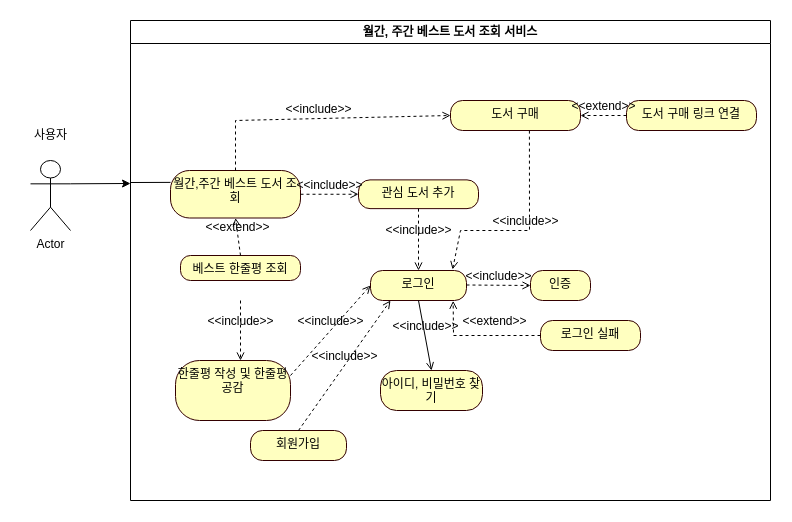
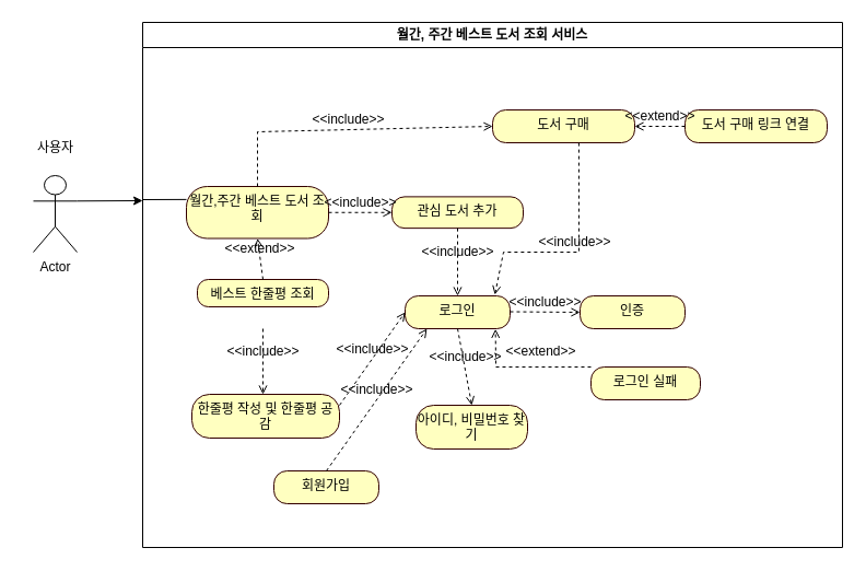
- <mxCell id="6" value="인증" style="whiteSpace=wrap;html=1;verticalAlign=top;fillColor=#ffffc0;strokeColor=#330000;fontColor=#000000;rounded=1;arcSize=40;" vertex="1" parent="3"><mxGeometry x="400" y="250" width="60" height="30" as="geometry" /></mxCell>
+ <mxCell id="6" value="인증" style="whiteSpace=wrap;html=1;verticalAlign=top;fillColor=#ffffc0;strokeColor=#330000;fontColor=#000000;rounded=1;arcSize=40;" vertex="1" parent="3"><mxGeometry x="400" y="250" width="96" height="30" as="geometry" /></mxCell>
- <mxCell id="12" value="&amp;lt;&amp;lt;include&amp;gt;&amp;gt;" style="html=1;verticalAlign=bottom;labelBackgroundColor=none;endArrow=open;endFill=0;dashed=0;rounded=0;fontFamily=Helvetica;fontSize=12;fontColor=default;exitX=0.5;exitY=1;exitDx=0;exitDy=0;entryX=0.5;entryY=0;entryDx=0;entryDy=0;" edge="1" parent="3" source="5" target="8"><mxGeometry width="160" relative="1" as="geometry"><mxPoint x="224" y="374.5" as="sourcePoint" /><mxPoint x="300" y="375" as="targetPoint" /></mxGeometry></mxCell>
+ <mxCell id="12" value="&amp;lt;&amp;lt;include&amp;gt;&amp;gt;" style="html=1;verticalAlign=bottom;labelBackgroundColor=none;endArrow=open;endFill=0;dashed=1;rounded=0;fontFamily=Helvetica;fontSize=12;fontColor=default;exitX=0.5;exitY=1;exitDx=0;exitDy=0;entryX=0.5;entryY=0;entryDx=0;entryDy=0;" edge="1" parent="3" source="5" target="8"><mxGeometry width="160" relative="1" as="geometry"><mxPoint x="224" y="374.5" as="sourcePoint" /><mxPoint x="300" y="375" as="targetPoint" /></mxGeometry></mxCell>
- <mxCell id="7" value="로그인 실패" style="whiteSpace=wrap;html=1;verticalAlign=top;fillColor=#ffffc0;strokeColor=#330000;fontColor=#000000;rounded=1;arcSize=40;" vertex="1" parent="3"><mxGeometry x="410" y="300" width="100" height="30" as="geometry" /></mxCell>
+ <mxCell id="7" value="로그인 실패" style="whiteSpace=wrap;html=1;verticalAlign=top;fillColor=#ffffc0;strokeColor=#330000;fontColor=#000000;rounded=1;arcSize=40;" vertex="1" parent="3"><mxGeometry x="410" y="315" width="100" height="30" as="geometry" /></mxCell>
- <mxCell id="16" value="한줄평 작성 및 한줄평 공감" style="rounded=1;whiteSpace=wrap;html=1;arcSize=40;fontColor=#000000;fillColor=#ffffc0;strokeColor=#330000;align=center;verticalAlign=top;fontFamily=Helvetica;fontSize=12;" vertex="1" parent="3"><mxGeometry x="45" y="340" width="115" height="60" as="geometry" /></mxCell>
+ <mxCell id="16" value="한줄평 작성 및 한줄평 공감" style="rounded=1;whiteSpace=wrap;html=1;arcSize=40;fontColor=#000000;fillColor=#ffffc0;strokeColor=#330000;align=center;verticalAlign=top;fontFamily=Helvetica;fontSize=12;" vertex="1" parent="3"><mxGeometry x="45" y="340" width="135" height="40" as="geometry" /></mxCell>
